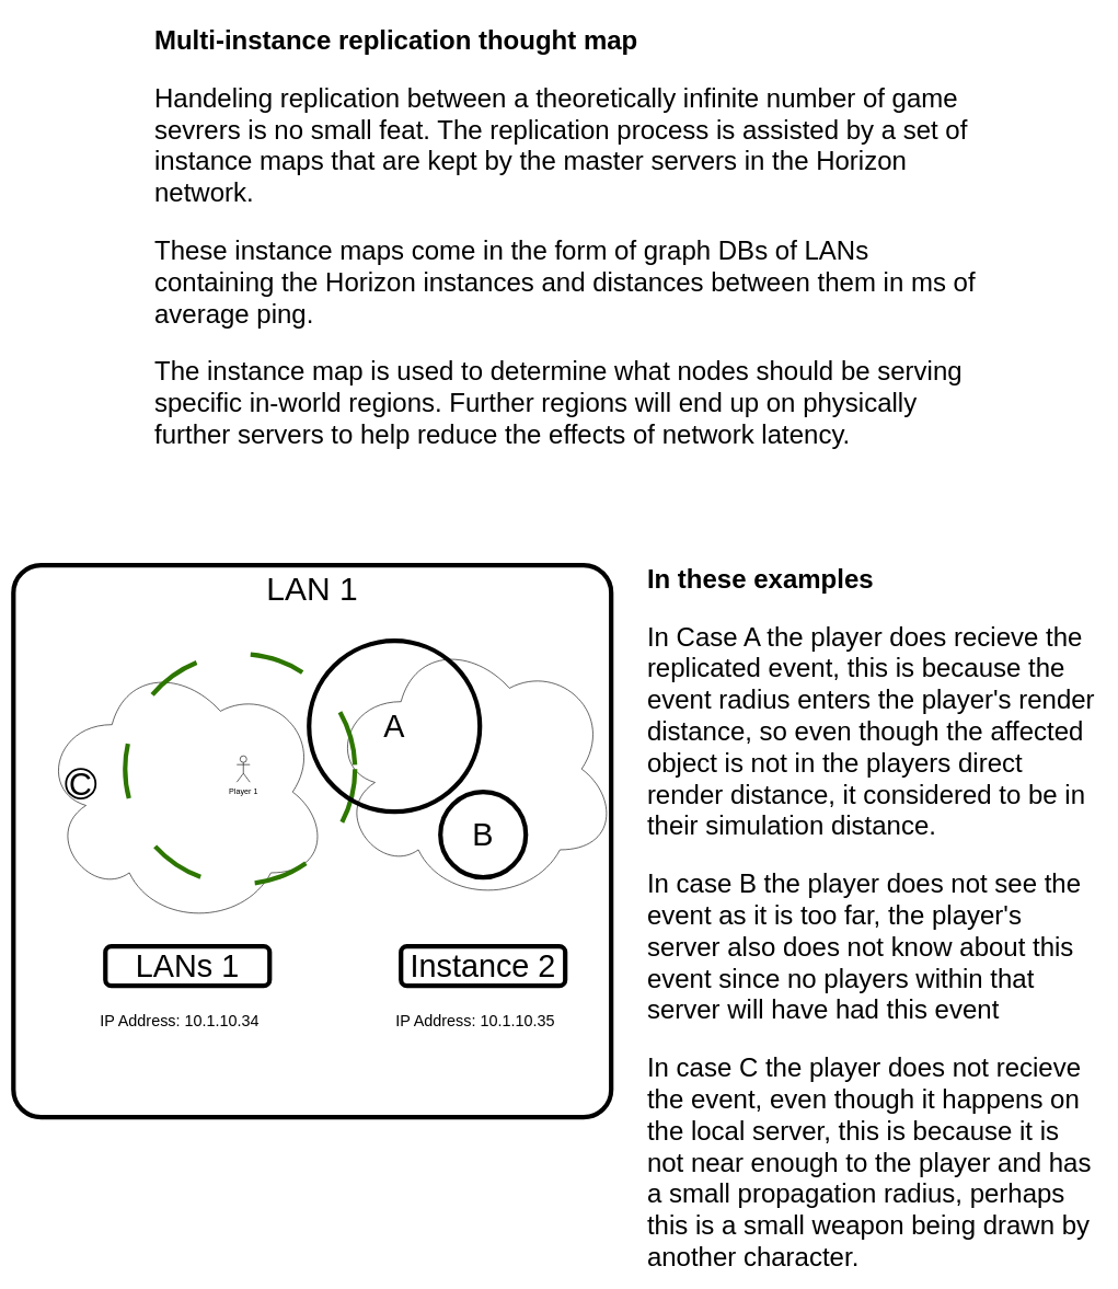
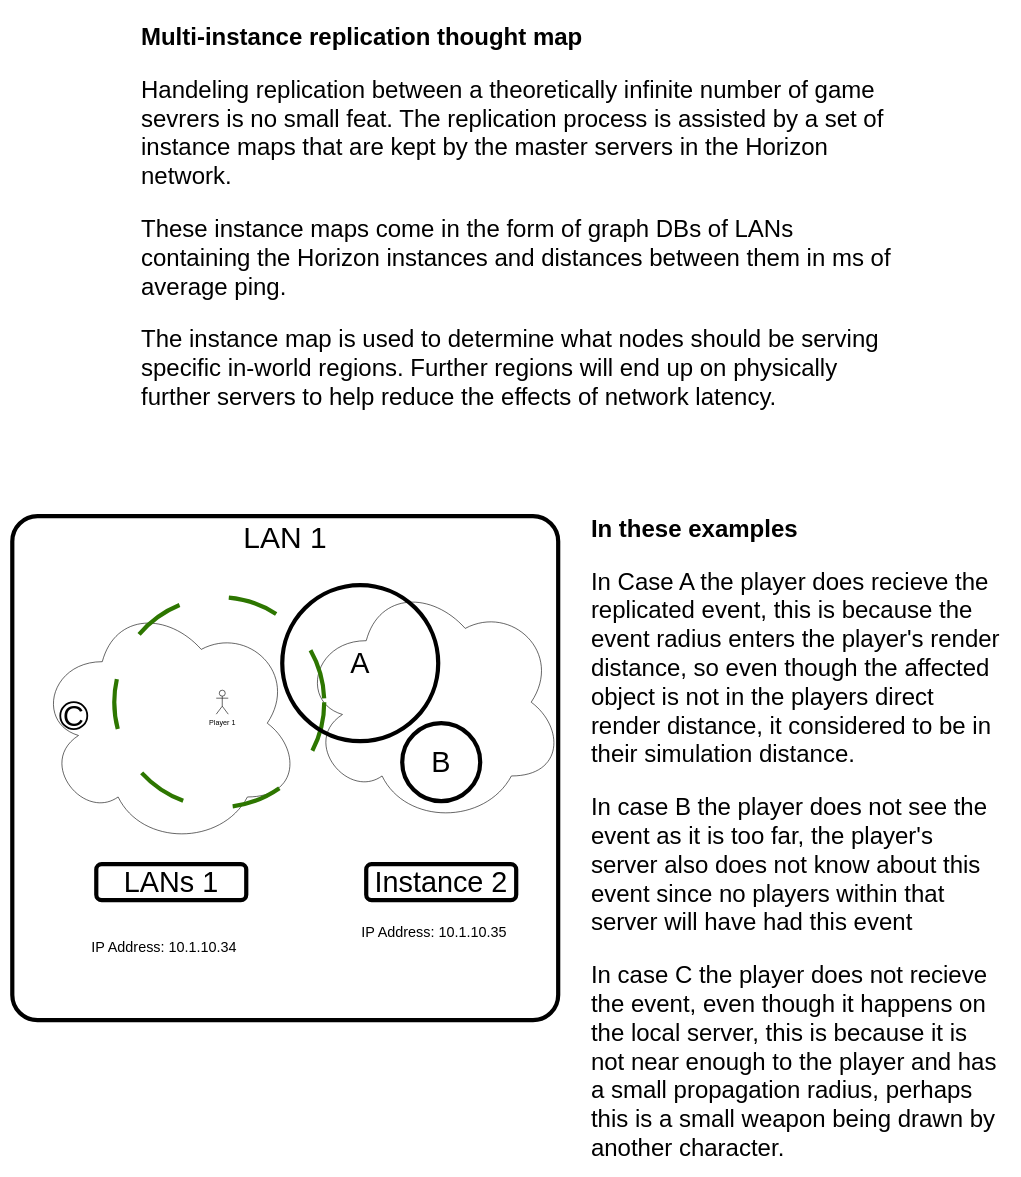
- <mxCell id="12" value="&lt;span style=&quot;font-size: 24px;&quot;&gt;IP Address: 10.1.10.34&lt;/span&gt;" style="text;html=1;strokeColor=none;fillColor=none;align=left;verticalAlign=top;whiteSpace=wrap;rounded=0;strokeWidth=7;fontSize=48;horizontal=1;" vertex="1" parent="1"><mxGeometry x="150" y="1510" width="270" height="70" as="geometry" /></mxCell>
+ <mxCell id="12" value="&lt;span style=&quot;font-size: 24px;&quot;&gt;IP Address: 10.1.10.34&lt;/span&gt;" style="text;html=1;strokeColor=none;fillColor=none;align=left;verticalAlign=top;whiteSpace=wrap;rounded=0;strokeWidth=7;fontSize=48;horizontal=1;" vertex="1" parent="1"><mxGeometry x="150" y="1535" width="270" height="70" as="geometry" /></mxCell>
